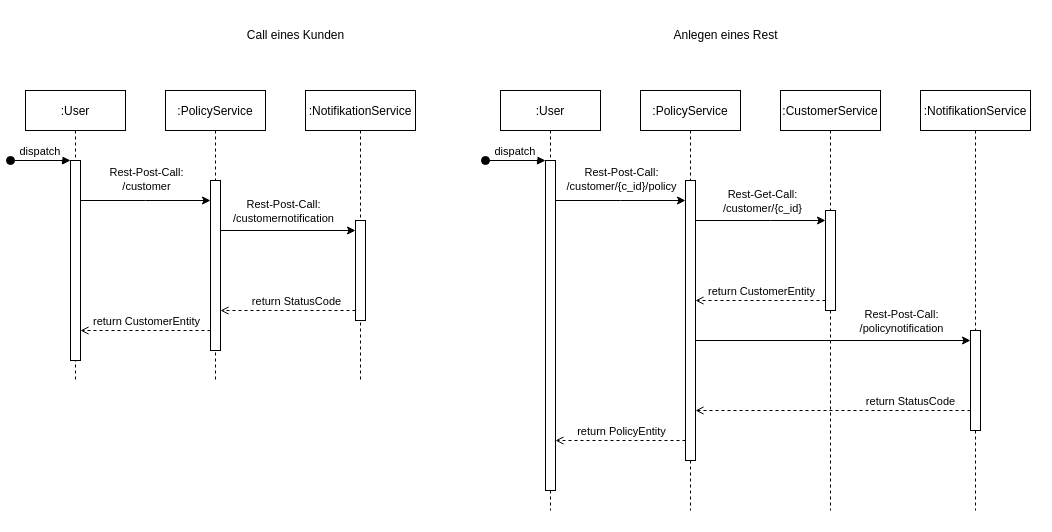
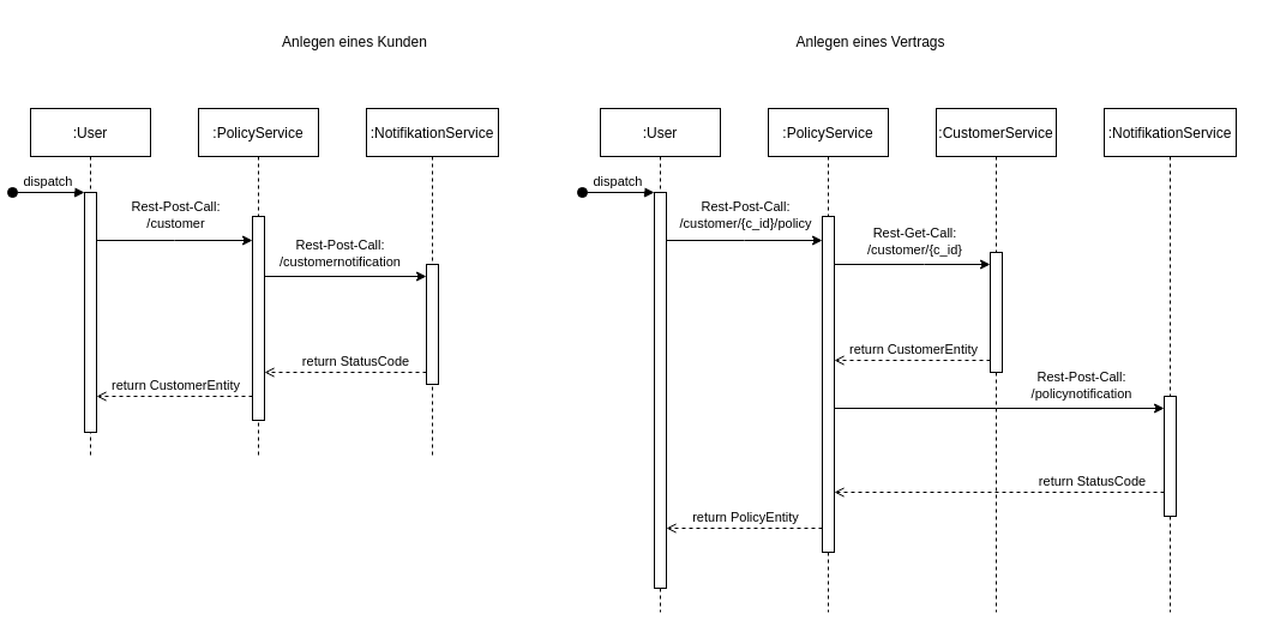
- <mxCell id="7" value="Call eines Kunden" style="text;html=1;align=center;verticalAlign=middle;resizable=0;points=[];autosize=1;strokeColor=none;fillColor=none;" parent="1" vertex="1"><mxGeometry x="220" y="20" width="140" height="30" as="geometry" /></mxCell>
+ <mxCell id="7" value="Anlegen eines Kunden" style="text;html=1;align=center;verticalAlign=middle;resizable=0;points=[];autosize=1;strokeColor=none;fillColor=none;" parent="1" vertex="1"><mxGeometry x="220" y="20" width="140" height="30" as="geometry" /></mxCell>
- <mxCell id="25" value="Anlegen eines Rest" style="text;html=1;align=center;verticalAlign=middle;resizable=0;points=[];autosize=1;strokeColor=none;fillColor=none;" parent="1" vertex="1"><mxGeometry x="645" y="20" width="150" height="30" as="geometry" /></mxCell>
+ <mxCell id="25" value="Anlegen eines Vertrags" style="text;html=1;align=center;verticalAlign=middle;resizable=0;points=[];autosize=1;strokeColor=none;fillColor=none;" parent="1" vertex="1"><mxGeometry x="645" y="20" width="150" height="30" as="geometry" /></mxCell>
